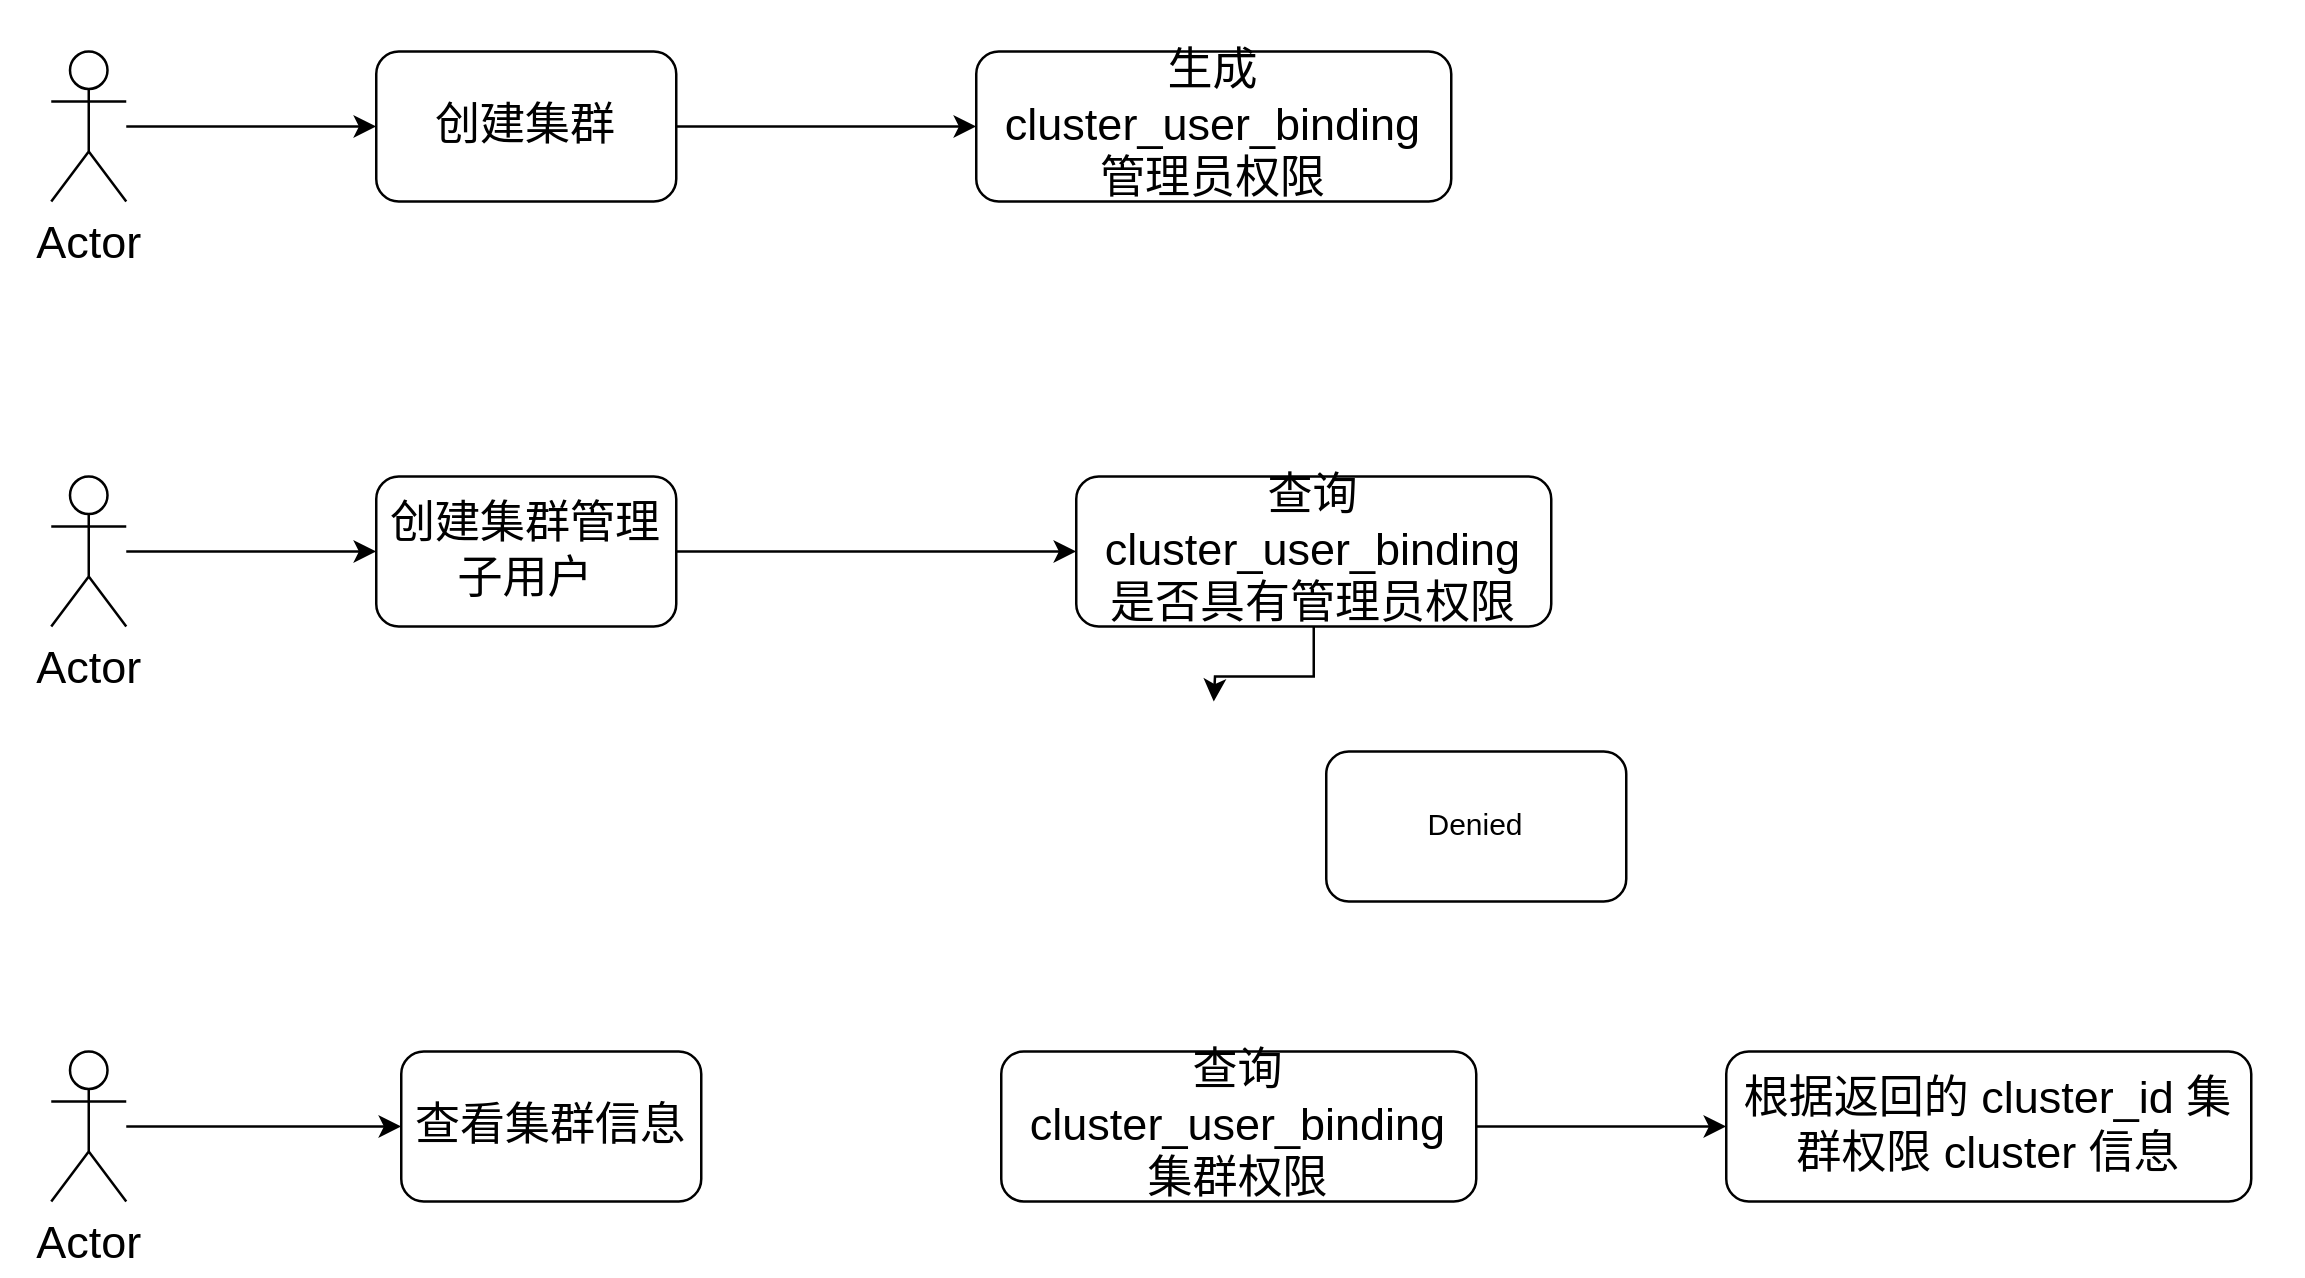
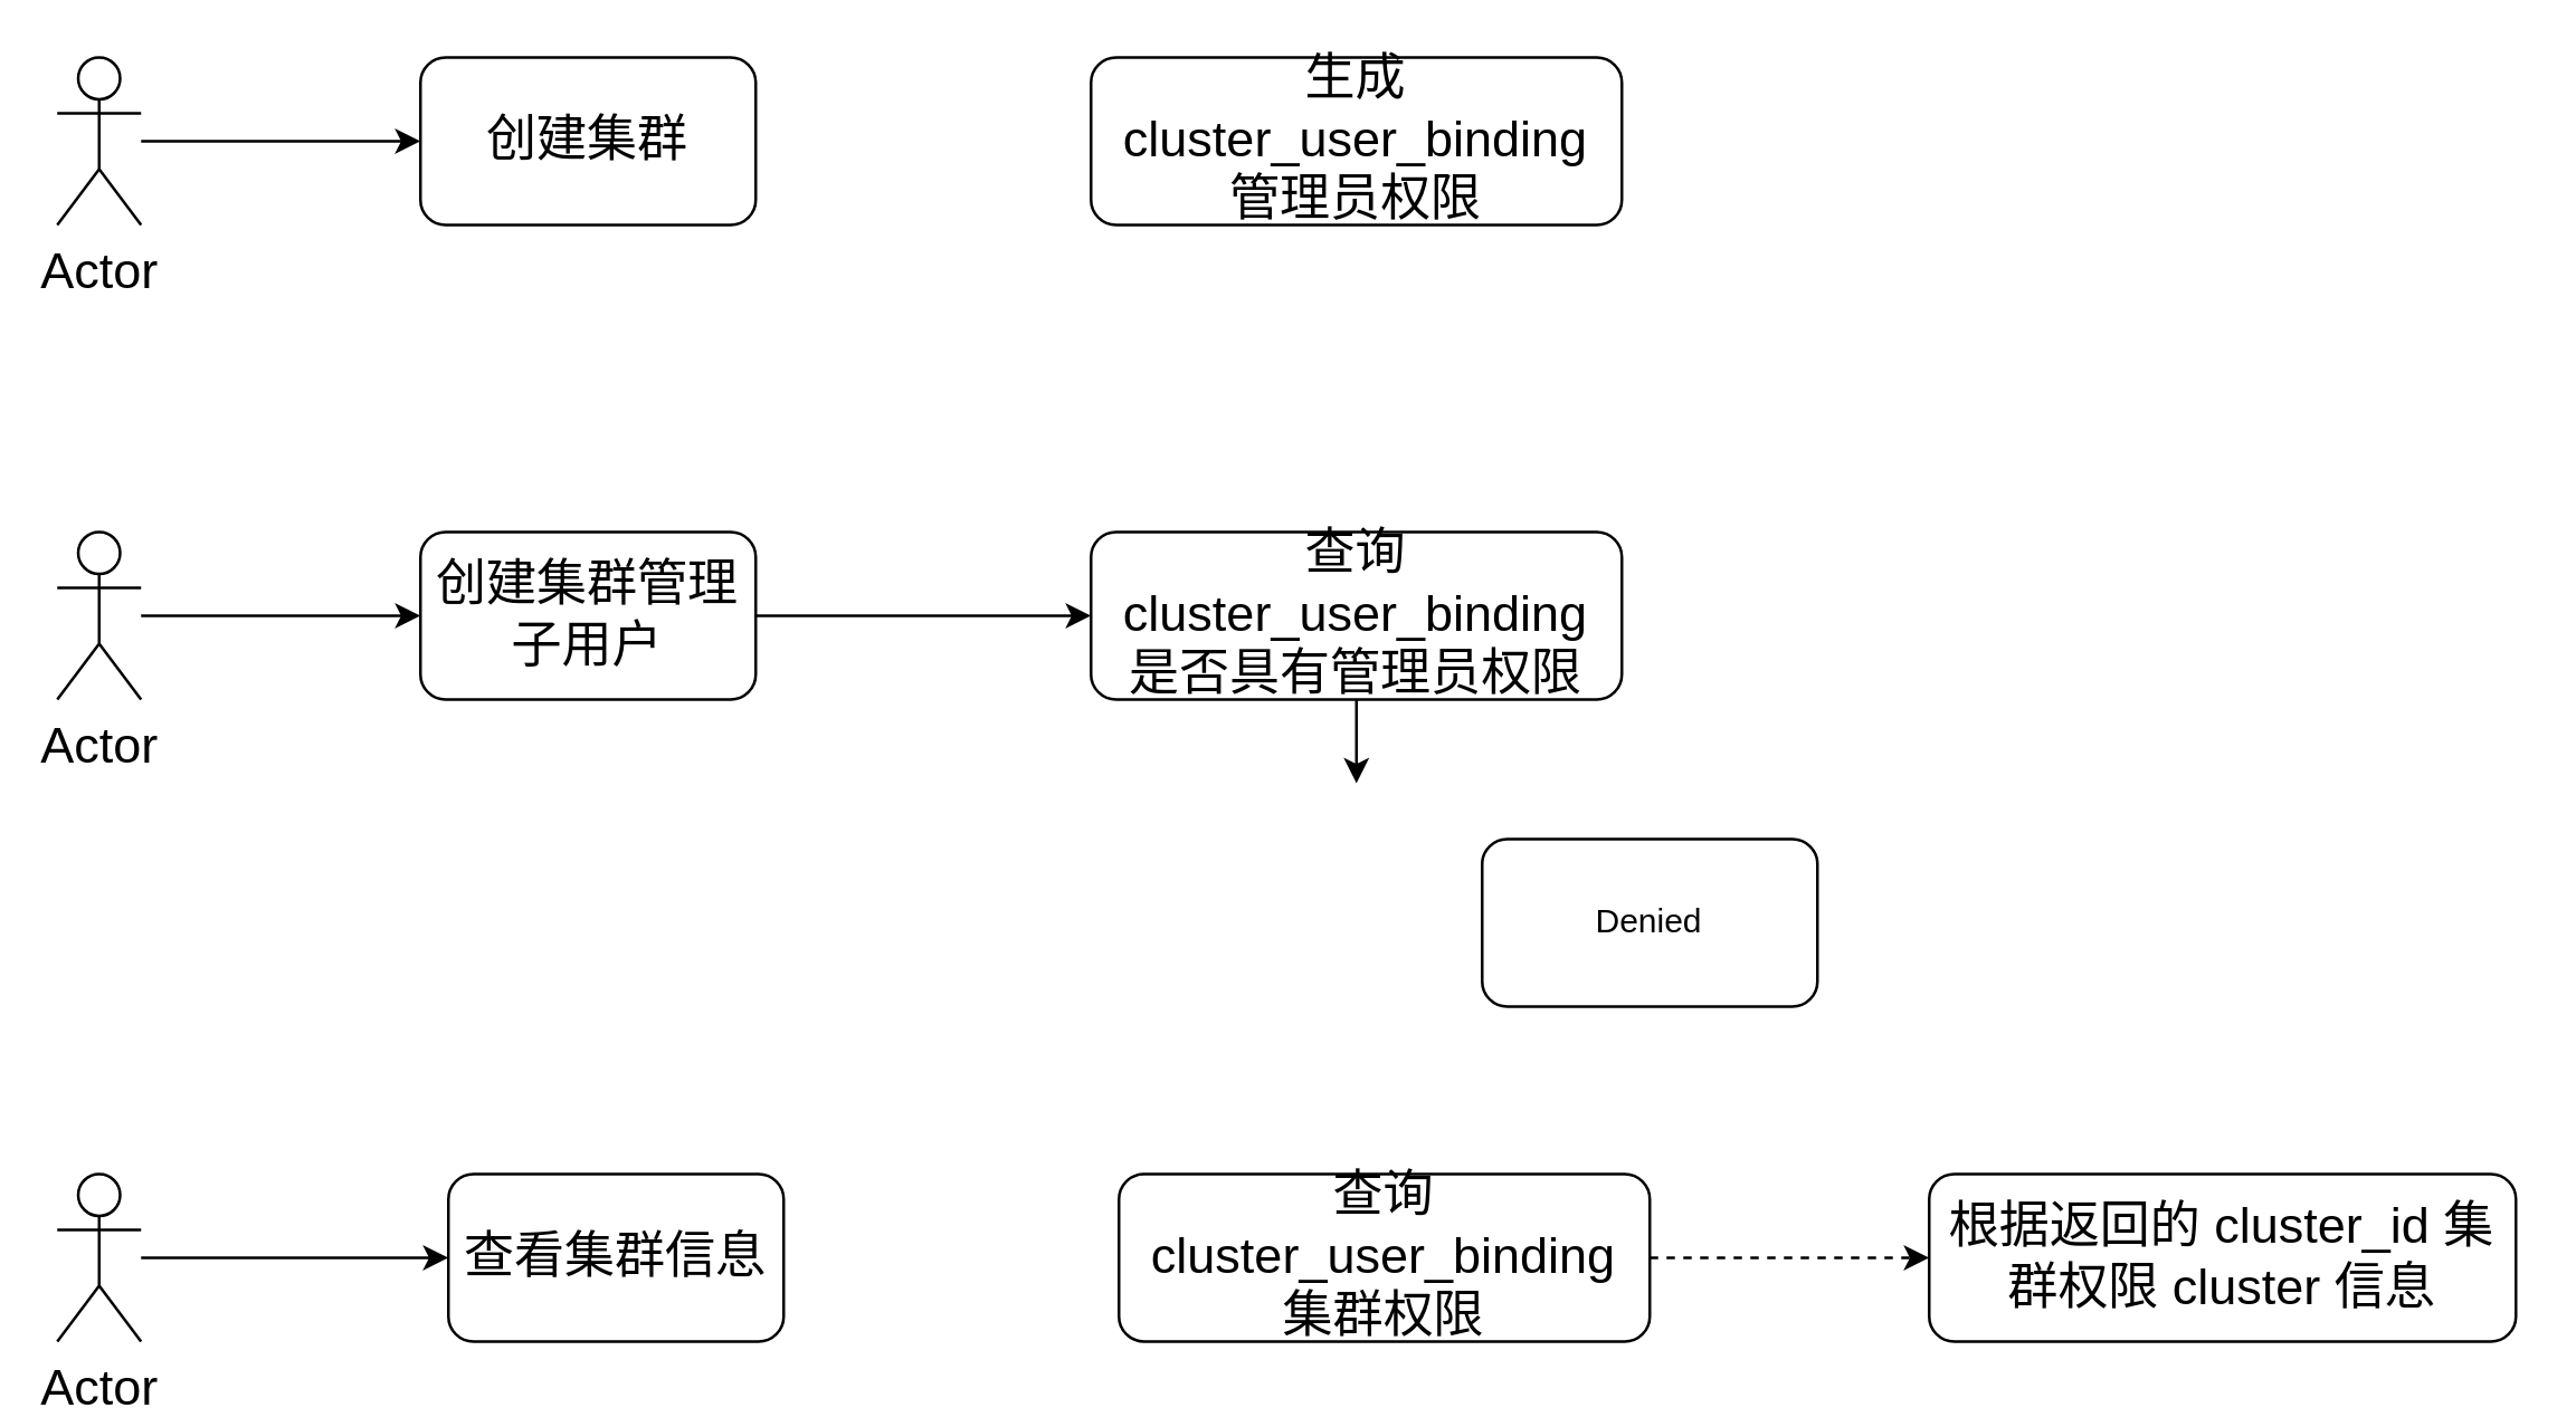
- <mxCell id="4" style="edgeStyle=orthogonalEdgeStyle;rounded=0;orthogonalLoop=1;jettySize=auto;html=1;exitX=1;exitY=0.5;exitDx=0;exitDy=0;entryX=0;entryY=0.5;entryDx=0;entryDy=0;" edge="1" parent="1" source="5" target="6"><mxGeometry relative="1" as="geometry" /></mxCell>
- <mxCell id="12" value="&lt;span style=&quot;font-size: 18px&quot;&gt;查询 cluster_user_binding 是否具有管理员权限&lt;/span&gt;" style="rounded=1;whiteSpace=wrap;html=1;" vertex="1" parent="1"><mxGeometry x="430" y="190" width="190" height="60" as="geometry" /></mxCell>
+ <mxCell id="12" value="&lt;span style=&quot;font-size: 18px&quot;&gt;查询 cluster_user_binding 是否具有管理员权限&lt;/span&gt;" style="rounded=1;whiteSpace=wrap;html=1;" vertex="1" parent="1"><mxGeometry x="390" y="190" width="190" height="60" as="geometry" /></mxCell>
- <mxCell id="17" style="edgeStyle=orthogonalEdgeStyle;rounded=0;orthogonalLoop=1;jettySize=auto;html=1;exitX=1;exitY=0.5;exitDx=0;exitDy=0;entryX=0;entryY=0.5;entryDx=0;entryDy=0;" edge="1" parent="1" source="18" target="19"><mxGeometry relative="1" as="geometry" /></mxCell>
+ <mxCell id="17" style="edgeStyle=orthogonalEdgeStyle;rounded=0;orthogonalLoop=1;jettySize=auto;html=1;exitX=1;exitY=0.5;exitDx=0;exitDy=0;entryX=0;entryY=0.5;entryDx=0;entryDy=0;dashed=1;" edge="1" parent="1" source="18" target="19"><mxGeometry relative="1" as="geometry" /></mxCell>
